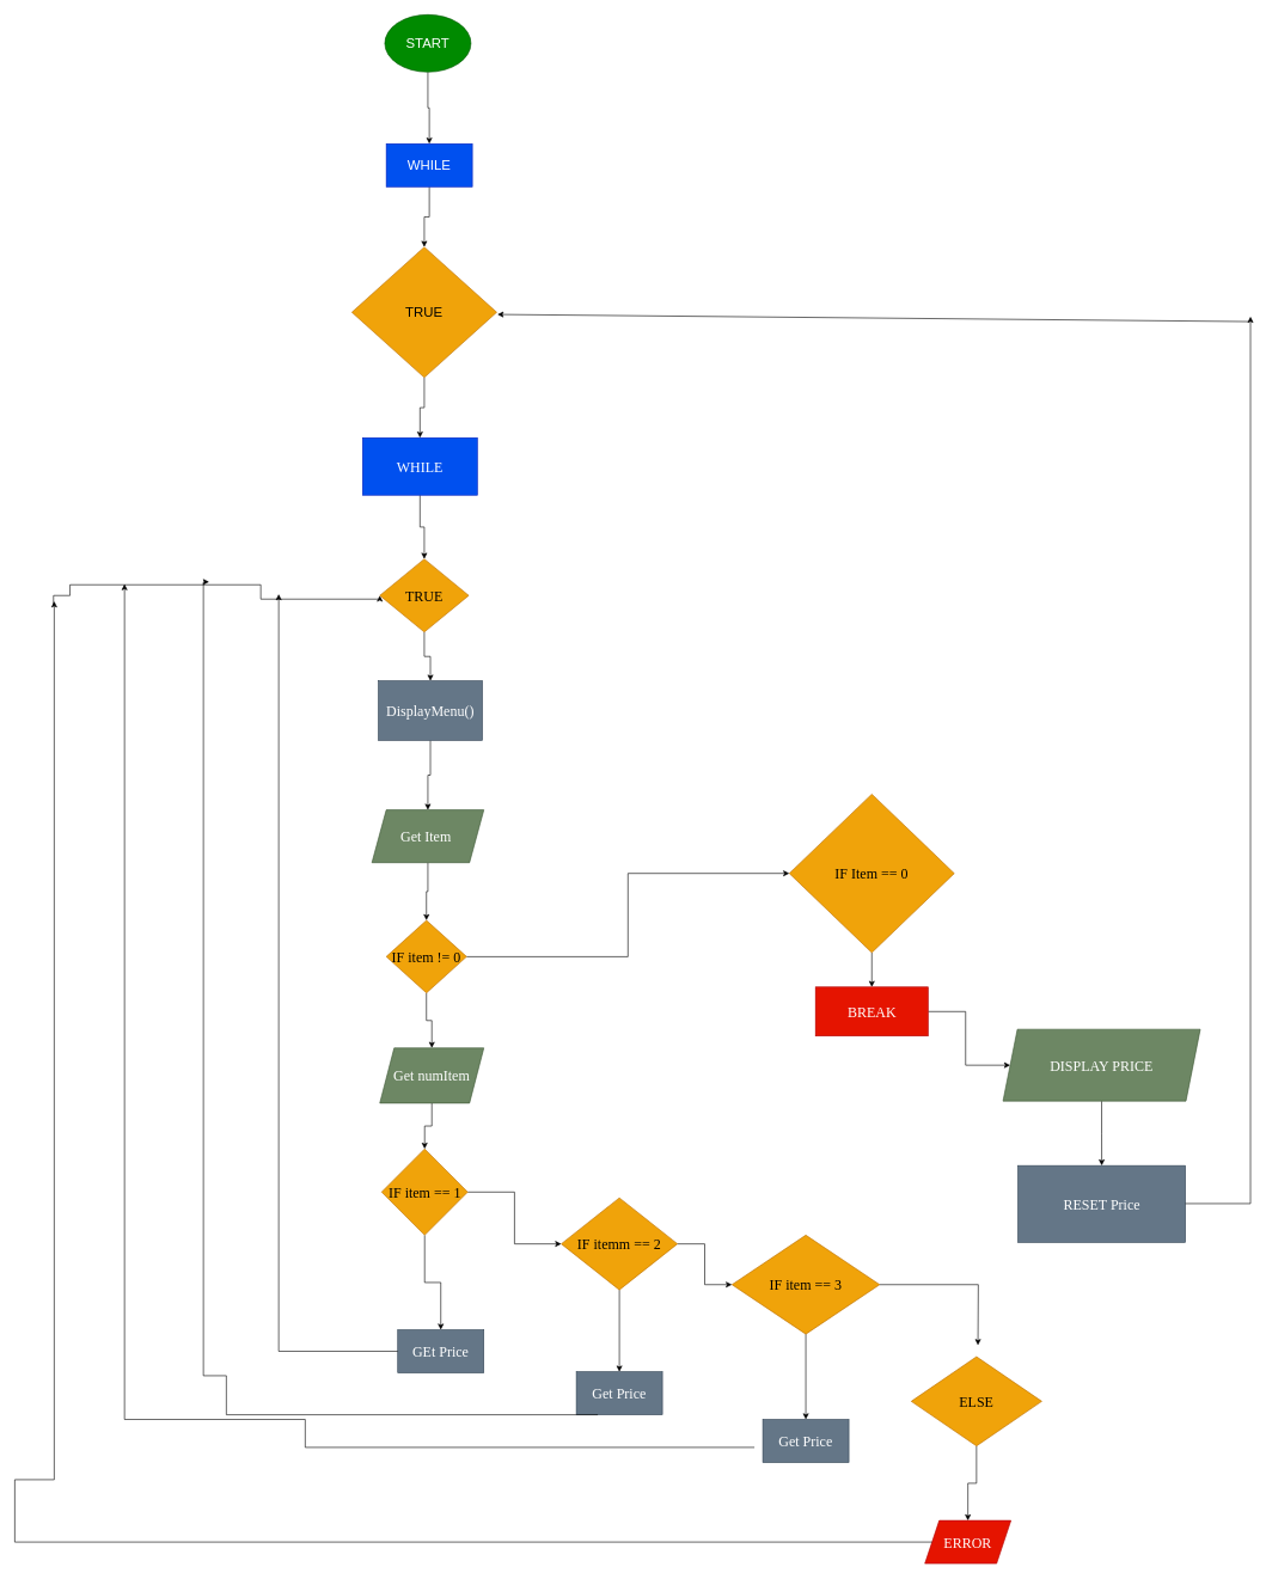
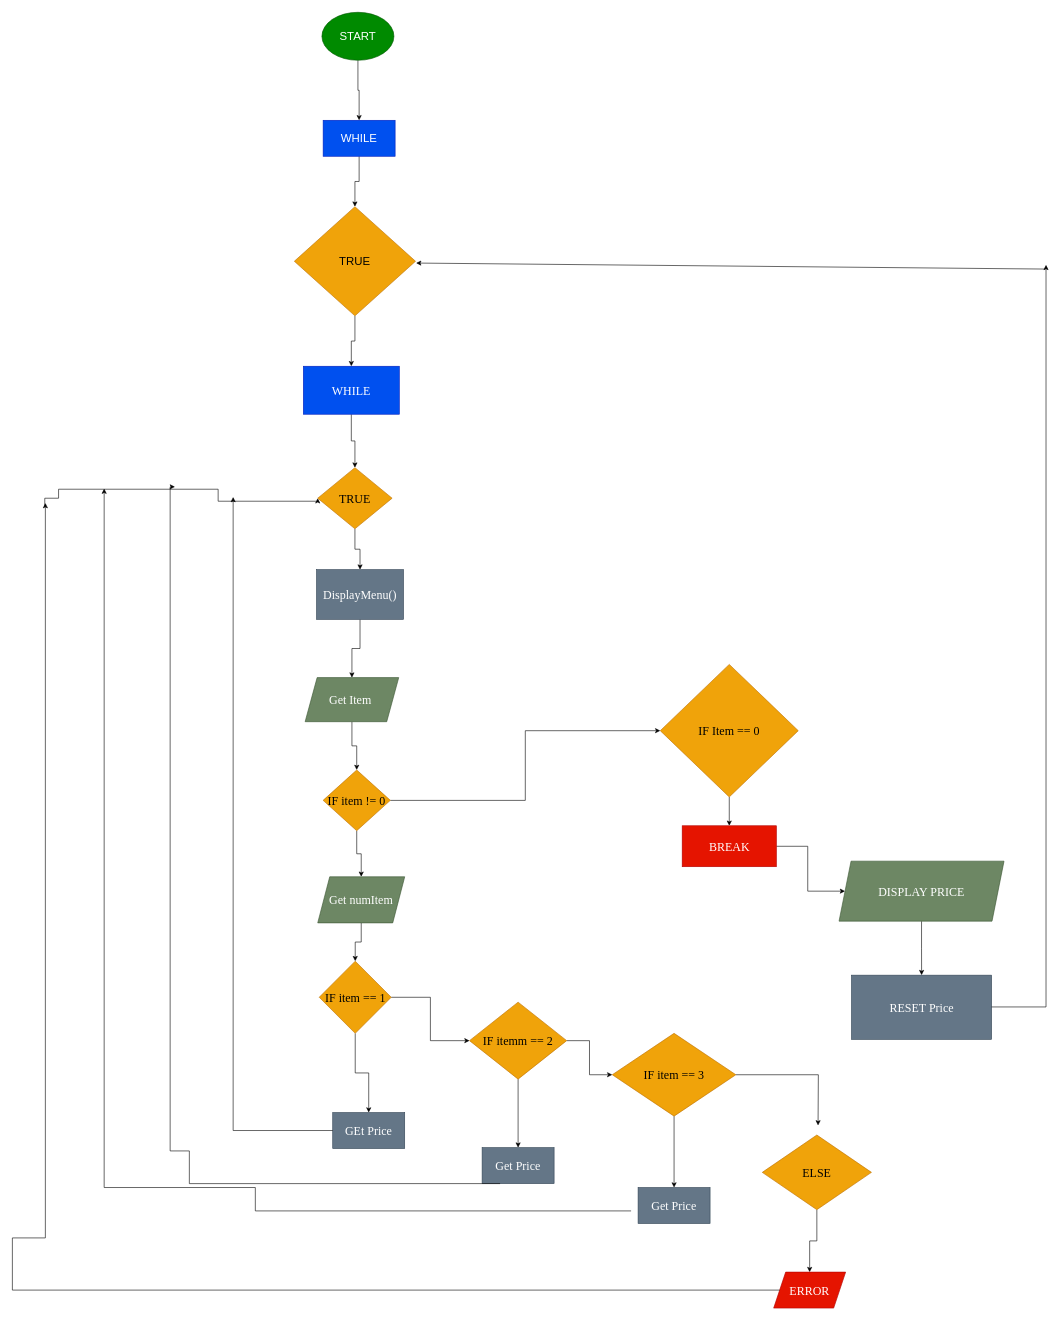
- <mxCell id="10" value="Get Item&amp;nbsp;" style="shape=parallelogram;perimeter=parallelogramPerimeter;whiteSpace=wrap;html=1;fixedSize=1;rounded=0;fontFamily=Architects Daughter;fontSource=https%3A%2F%2Ffonts.googleapis.com%2Fcss%3Ffamily%3DArchitects%2BDaughter;fontSize=20;sketch=0;hachureGap=4;fillColor=#6d8764;fontColor=#ffffff;strokeColor=#3A5431;" parent="1" vertex="1"><mxGeometry x="518" y="1129" width="156" height="73.5" as="geometry" /></mxCell>
+ <mxCell id="10" value="Get Item&amp;nbsp;" style="shape=parallelogram;perimeter=parallelogramPerimeter;whiteSpace=wrap;html=1;fixedSize=1;rounded=0;fontFamily=Architects Daughter;fontSource=https%3A%2F%2Ffonts.googleapis.com%2Fcss%3Ffamily%3DArchitects%2BDaughter;fontSize=20;sketch=0;hachureGap=4;fillColor=#6d8764;fontColor=#ffffff;strokeColor=#3A5431;" parent="1" vertex="1"><mxGeometry x="508" y="1129" width="156" height="73.5" as="geometry" /></mxCell>
